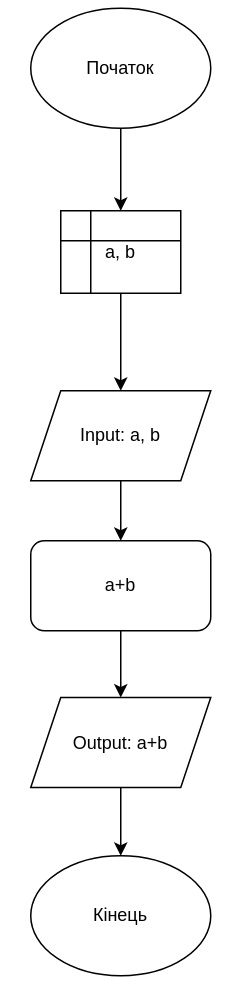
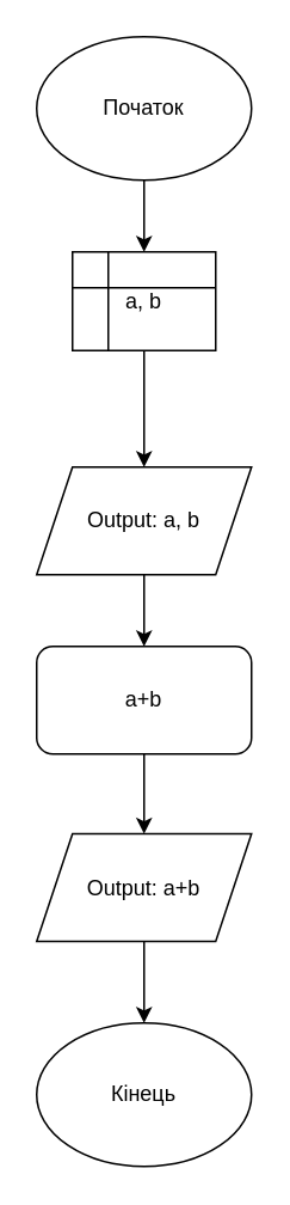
- <mxCell id="3" value="Початок" style="ellipse;whiteSpace=wrap;html=1;" vertex="1" parent="1"><mxGeometry x="20" y="5" width="120" height="80" as="geometry" /></mxCell>
+ <mxCell id="3" value="Початок" style="ellipse;whiteSpace=wrap;html=1;" vertex="1" parent="1"><mxGeometry x="20" y="20" width="120" height="80" as="geometry" /></mxCell>
- <mxCell id="7" value="Input: a, b" style="shape=parallelogram;perimeter=parallelogramPerimeter;whiteSpace=wrap;html=1;fixedSize=1;" vertex="1" parent="1"><mxGeometry x="20" y="260" width="120" height="60" as="geometry" /></mxCell>
+ <mxCell id="7" value="Output: a, b" style="shape=parallelogram;perimeter=parallelogramPerimeter;whiteSpace=wrap;html=1;fixedSize=1;" vertex="1" parent="1"><mxGeometry x="20" y="260" width="120" height="60" as="geometry" /></mxCell>
